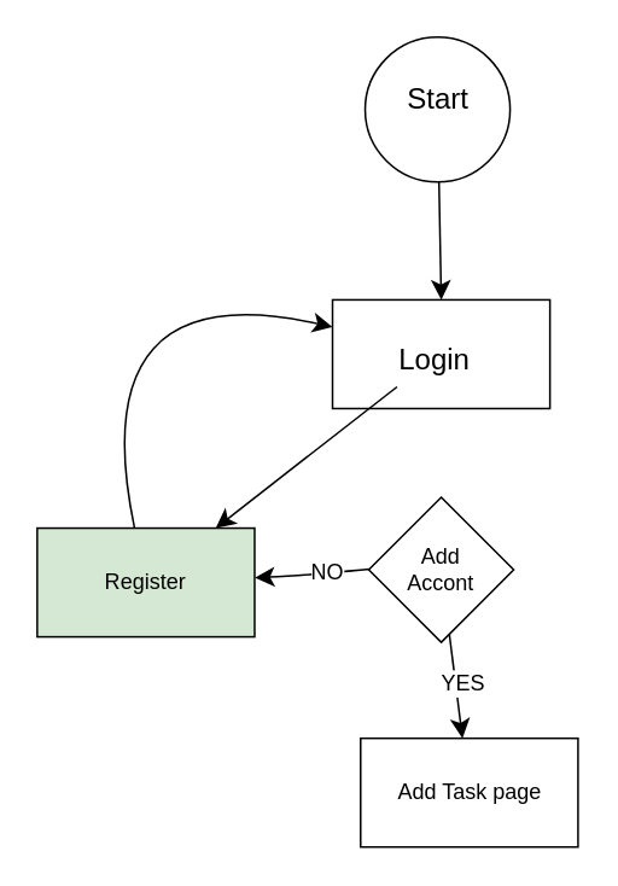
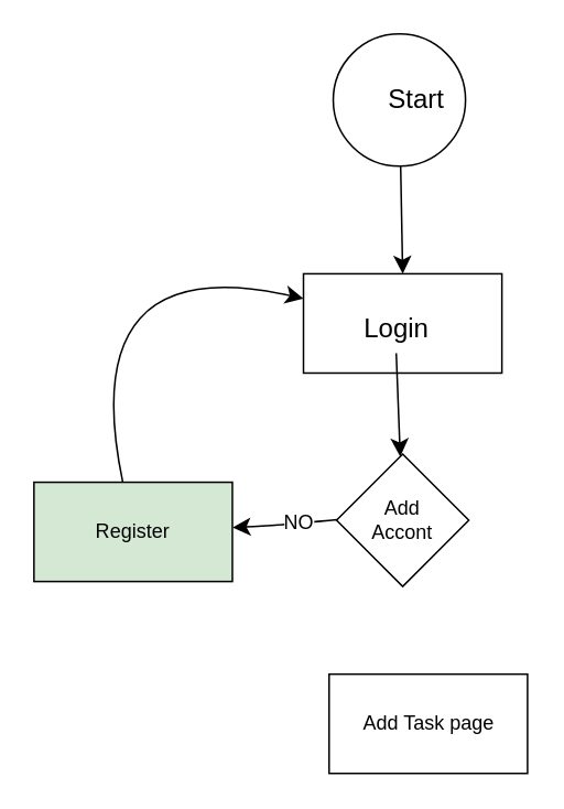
- <mxCell id="4" value="Start" style="text;html=1;align=center;verticalAlign=middle;resizable=0;points=[];autosize=1;strokeColor=none;fillColor=none;fontSize=16;" vertex="1" parent="1"><mxGeometry x="215" y="38" width="52" height="31" as="geometry" /></mxCell>
+ <mxCell id="4" value="Start" style="text;html=1;align=center;verticalAlign=middle;resizable=0;points=[];autosize=1;strokeColor=none;fillColor=none;fontSize=16;" vertex="1" parent="1"><mxGeometry x="225" y="43" width="52" height="31" as="geometry" /></mxCell>
- <mxCell id="7" value="" style="edgeStyle=none;curved=1;rounded=0;orthogonalLoop=1;jettySize=auto;html=1;fontSize=12;startSize=8;endSize=8;" edge="1" parent="1" source="8" target="14"><mxGeometry relative="1" as="geometry" /></mxCell>
+ <mxCell id="7" value="" style="edgeStyle=none;curved=1;rounded=0;orthogonalLoop=1;jettySize=auto;html=1;fontSize=12;startSize=8;endSize=8;" edge="1" parent="1" source="8" target="12"><mxGeometry relative="1" as="geometry" /></mxCell>
- <mxCell id="10" value="" style="edgeStyle=none;curved=1;rounded=0;orthogonalLoop=1;jettySize=auto;html=1;fontSize=12;startSize=8;endSize=8;" edge="1" parent="1" source="12" target="15"><mxGeometry relative="1" as="geometry" /></mxCell>
- <mxCell id="11" value="YES" style="edgeLabel;html=1;align=center;verticalAlign=middle;resizable=0;points=[];fontSize=12;" vertex="1" connectable="0" parent="10"><mxGeometry x="-0.034" y="4" relative="1" as="geometry"><mxPoint as="offset" /></mxGeometry></mxCell>
